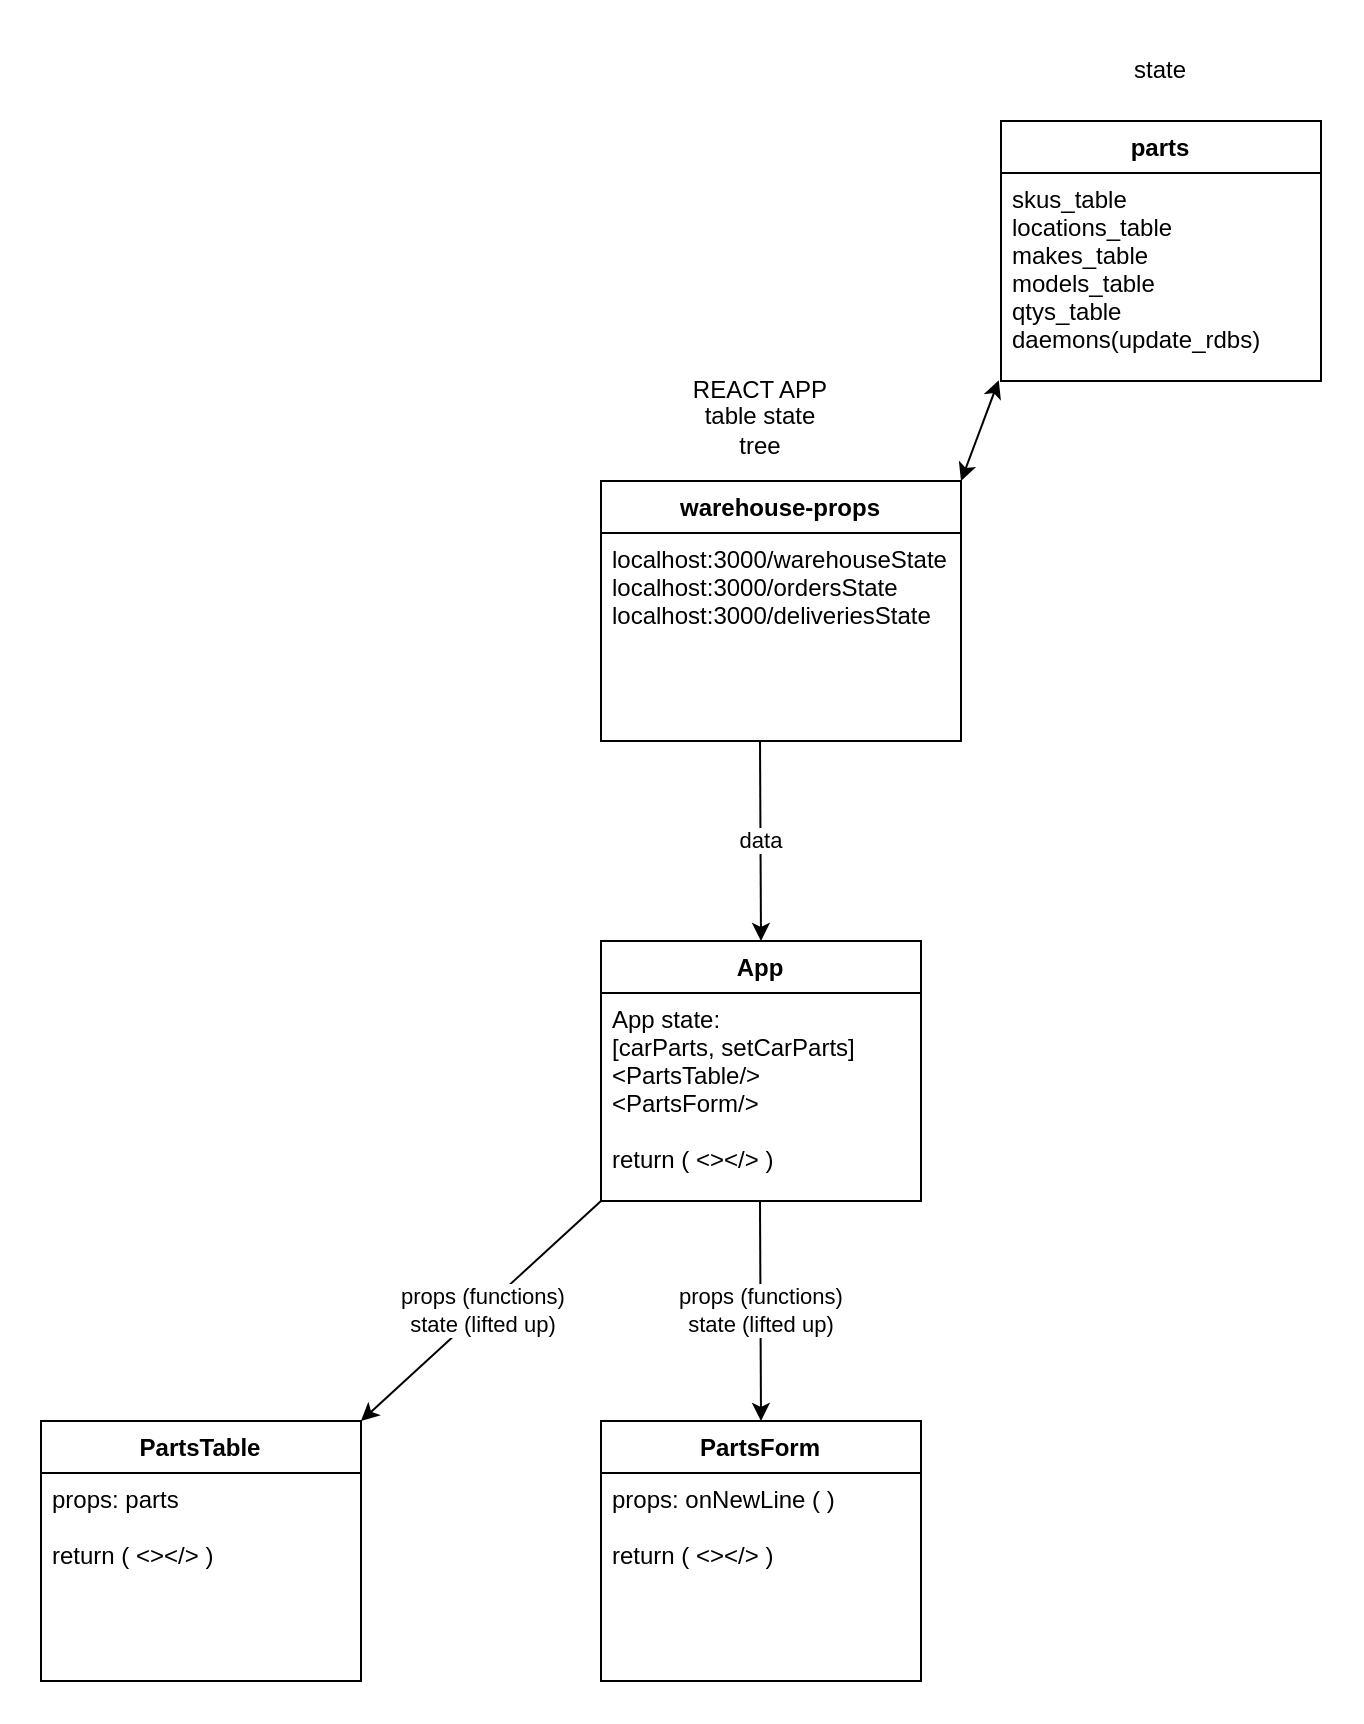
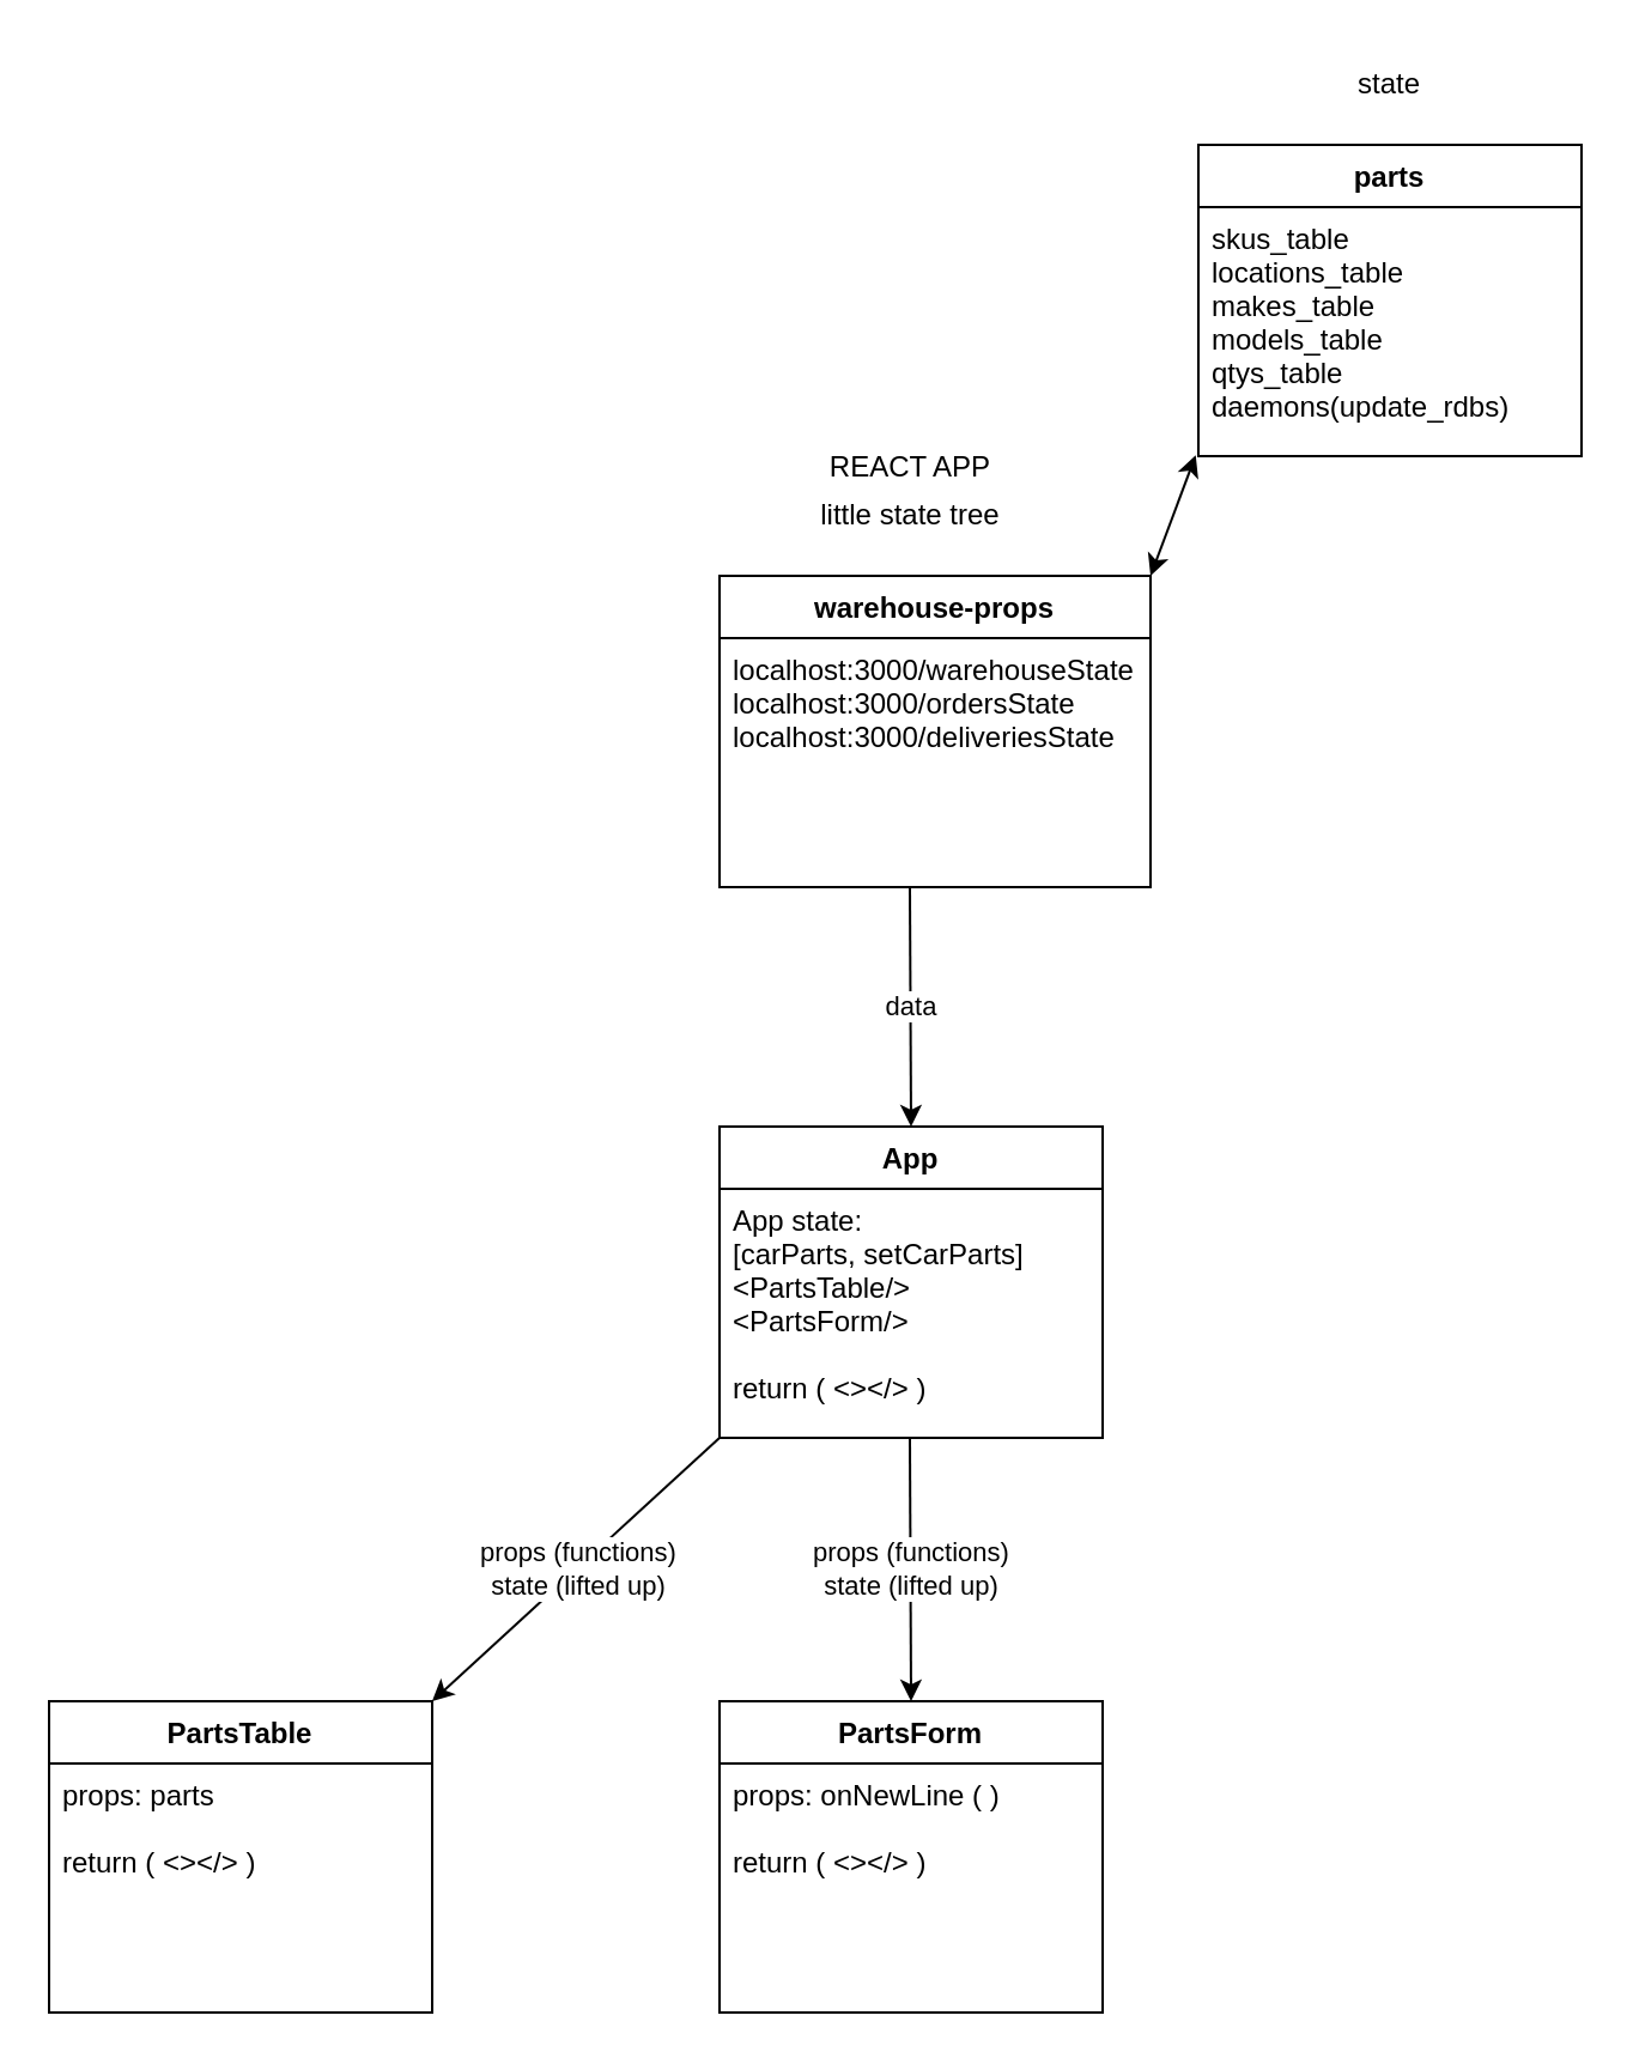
- <mxCell id="16" value="table state tree" style="text;html=1;strokeColor=none;fillColor=none;align=center;verticalAlign=middle;whiteSpace=wrap;rounded=0;" parent="1" vertex="1"><mxGeometry x="340" y="200" width="80" height="30" as="geometry" /></mxCell>
+ <mxCell id="16" value="little state tree" style="text;html=1;strokeColor=none;fillColor=none;align=center;verticalAlign=middle;whiteSpace=wrap;rounded=0;" parent="1" vertex="1"><mxGeometry x="340" y="200" width="80" height="30" as="geometry" /></mxCell>
